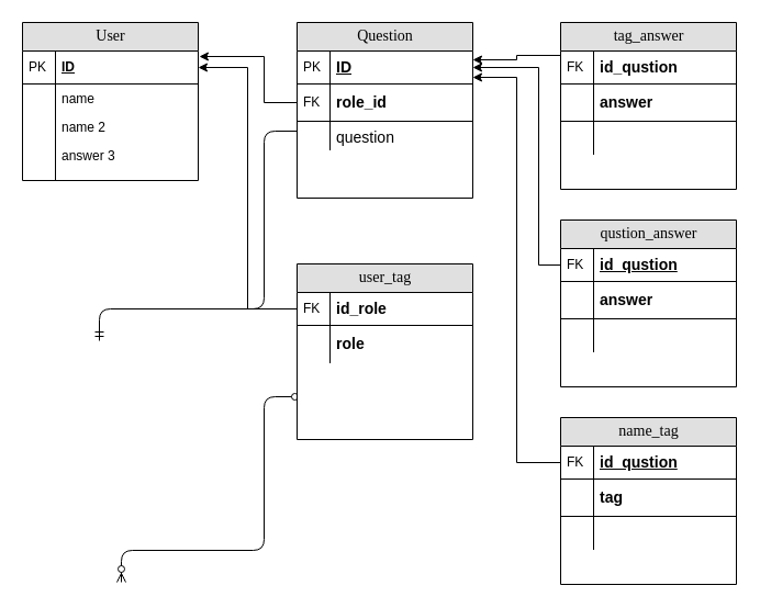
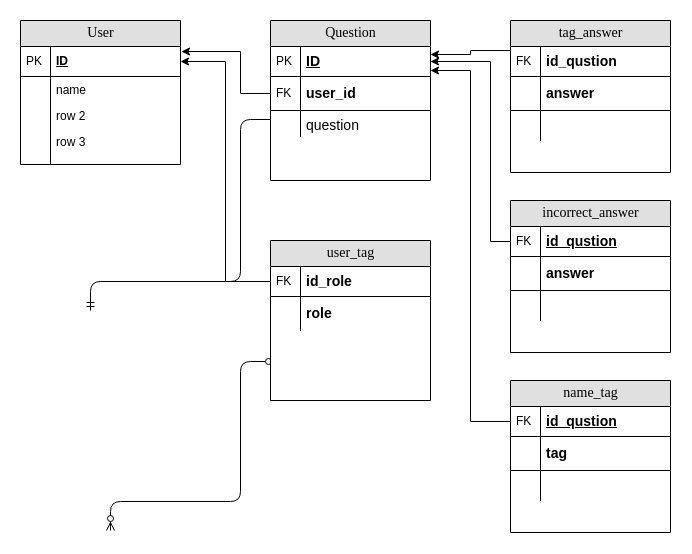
- <mxCell id="18" value="role_id" style="shape=partialRectangle;top=0;left=0;right=0;bottom=1;html=1;align=left;verticalAlign=middle;spacingLeft=34;spacingRight=4;whiteSpace=wrap;overflow=hidden;rotatable=0;points=[[0,0.5],[1,0.5]];portConstraint=eastwest;dropTarget=0;fontStyle=1;strokeColor=default;fillColor=none;fontSize=14;" vertex="1" parent="15"><mxGeometry y="56" width="160" height="34" as="geometry" /></mxCell>
+ <mxCell id="18" value="user_id" style="shape=partialRectangle;top=0;left=0;right=0;bottom=1;html=1;align=left;verticalAlign=middle;spacingLeft=34;spacingRight=4;whiteSpace=wrap;overflow=hidden;rotatable=0;points=[[0,0.5],[1,0.5]];portConstraint=eastwest;dropTarget=0;fontStyle=1;strokeColor=default;fillColor=none;fontSize=14;" vertex="1" parent="15"><mxGeometry y="56" width="160" height="34" as="geometry" /></mxCell>
- <mxCell id="9" value="name 2" style="shape=partialRectangle;top=0;left=0;right=0;bottom=0;html=1;align=left;verticalAlign=top;fillColor=none;spacingLeft=34;spacingRight=4;whiteSpace=wrap;overflow=hidden;rotatable=0;points=[[0,0.5],[1,0.5]];portConstraint=eastwest;dropTarget=0;" parent="4" vertex="1"><mxGeometry y="82" width="160" height="26" as="geometry" /></mxCell>
+ <mxCell id="9" value="row 2" style="shape=partialRectangle;top=0;left=0;right=0;bottom=0;html=1;align=left;verticalAlign=top;fillColor=none;spacingLeft=34;spacingRight=4;whiteSpace=wrap;overflow=hidden;rotatable=0;points=[[0,0.5],[1,0.5]];portConstraint=eastwest;dropTarget=0;" parent="4" vertex="1"><mxGeometry y="82" width="160" height="26" as="geometry" /></mxCell>
- <mxCell id="11" value="answer 3" style="shape=partialRectangle;top=0;left=0;right=0;bottom=0;html=1;align=left;verticalAlign=top;fillColor=none;spacingLeft=34;spacingRight=4;whiteSpace=wrap;overflow=hidden;rotatable=0;points=[[0,0.5],[1,0.5]];portConstraint=eastwest;dropTarget=0;" parent="4" vertex="1"><mxGeometry y="108" width="160" height="26" as="geometry" /></mxCell>
+ <mxCell id="11" value="row 3" style="shape=partialRectangle;top=0;left=0;right=0;bottom=0;html=1;align=left;verticalAlign=top;fillColor=none;spacingLeft=34;spacingRight=4;whiteSpace=wrap;overflow=hidden;rotatable=0;points=[[0,0.5],[1,0.5]];portConstraint=eastwest;dropTarget=0;" parent="4" vertex="1"><mxGeometry y="108" width="160" height="26" as="geometry" /></mxCell>
- <mxCell id="29" value="qustion_answer" style="swimlane;html=1;fontStyle=0;childLayout=stackLayout;horizontal=1;startSize=26;fillColor=#e0e0e0;horizontalStack=0;resizeParent=1;resizeLast=0;collapsible=1;marginBottom=0;swimlaneFillColor=#ffffff;align=center;rounded=0;shadow=0;comic=0;labelBackgroundColor=none;strokeWidth=1;fontFamily=Verdana;fontSize=14" vertex="1" parent="1"><mxGeometry x="510" y="200" width="160" height="152" as="geometry" /></mxCell>
+ <mxCell id="29" value="incorrect_answer" style="swimlane;html=1;fontStyle=0;childLayout=stackLayout;horizontal=1;startSize=26;fillColor=#e0e0e0;horizontalStack=0;resizeParent=1;resizeLast=0;collapsible=1;marginBottom=0;swimlaneFillColor=#ffffff;align=center;rounded=0;shadow=0;comic=0;labelBackgroundColor=none;strokeWidth=1;fontFamily=Verdana;fontSize=14" vertex="1" parent="1"><mxGeometry x="510" y="200" width="160" height="152" as="geometry" /></mxCell>
